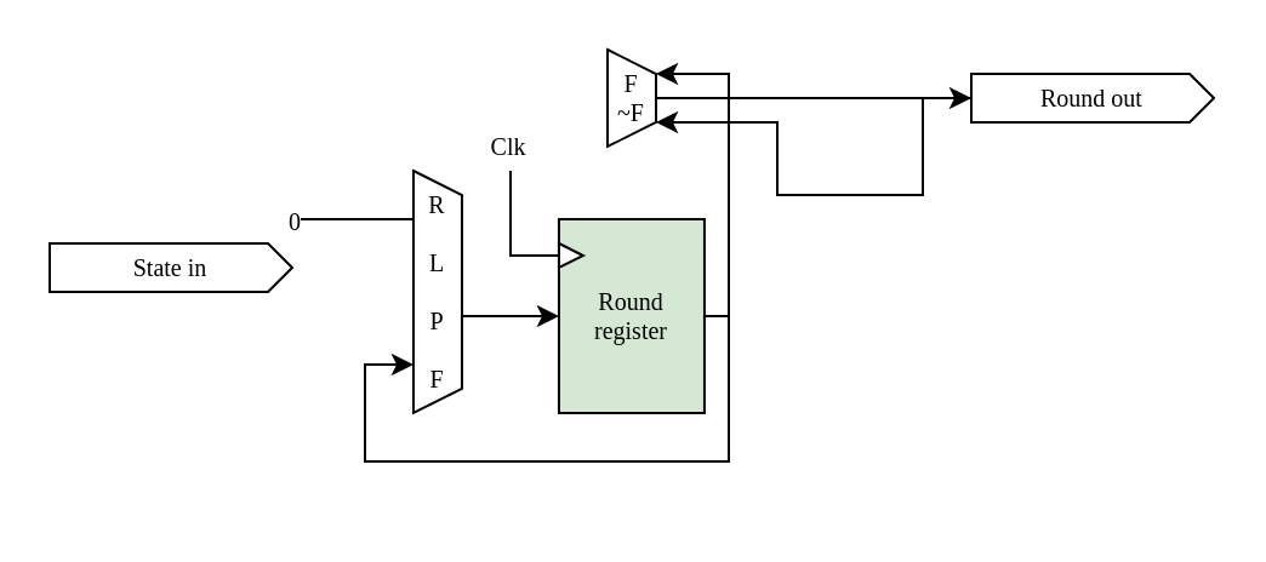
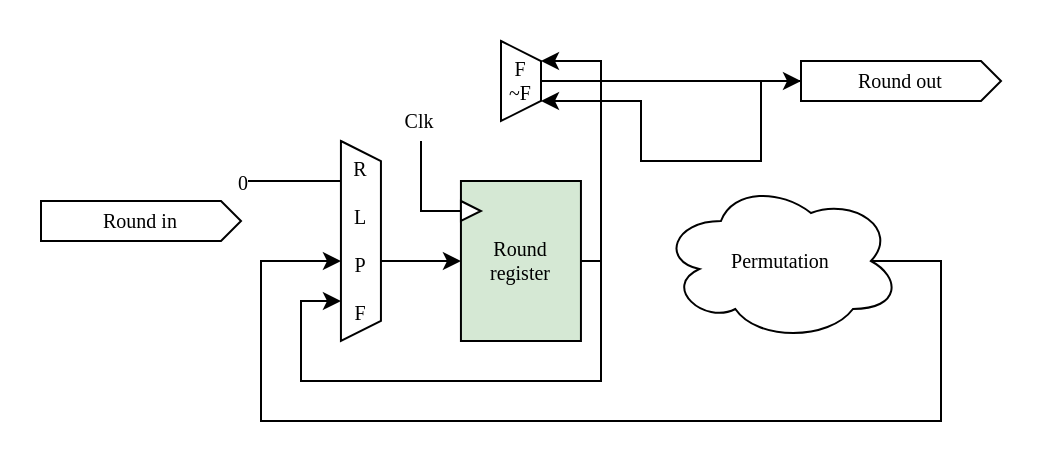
- <mxCell id="16" value="State in" style="shape=offPageConnector;whiteSpace=wrap;html=1;rounded=0;fontFamily=Lucida Console;fontSize=10;fontColor=default;strokeColor=default;fillColor=default;direction=north;size=0.1;" vertex="1" parent="1"><mxGeometry x="20" y="100" width="100" height="20" as="geometry" /></mxCell>
+ <mxCell id="16" value="Round in" style="shape=offPageConnector;whiteSpace=wrap;html=1;rounded=0;fontFamily=Lucida Console;fontSize=10;fontColor=default;strokeColor=default;fillColor=default;direction=north;size=0.1;" vertex="1" parent="1"><mxGeometry x="20" y="100" width="100" height="20" as="geometry" /></mxCell>
+ <mxCell id="8" value="Permutation" style="ellipse;shape=cloud;whiteSpace=wrap;html=1;rounded=0;fontFamily=Lucida Console;fontSize=10;fontColor=default;strokeColor=default;fillColor=default;" vertex="1" parent="1"><mxGeometry x="329.97" y="90" width="120" height="80" as="geometry" /></mxCell>
+ <mxCell id="7" style="edgeStyle=orthogonalEdgeStyle;rounded=0;orthogonalLoop=1;jettySize=auto;html=1;fontFamily=Lucida Console;fontSize=10;fontColor=default;endArrow=classic;endFill=1;exitX=0.875;exitY=0.5;exitDx=0;exitDy=0;exitPerimeter=0;" edge="1" parent="1" source="8" target="6"><mxGeometry relative="1" as="geometry"><Array as="points"><mxPoint x="470" y="130" /><mxPoint x="470" y="210" /><mxPoint x="130" y="210" /><mxPoint x="130" y="130" /></Array></mxGeometry></mxCell>
